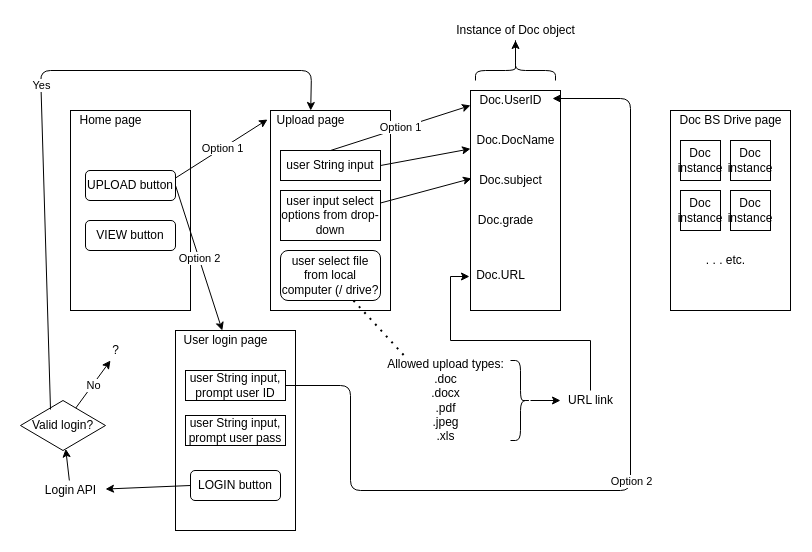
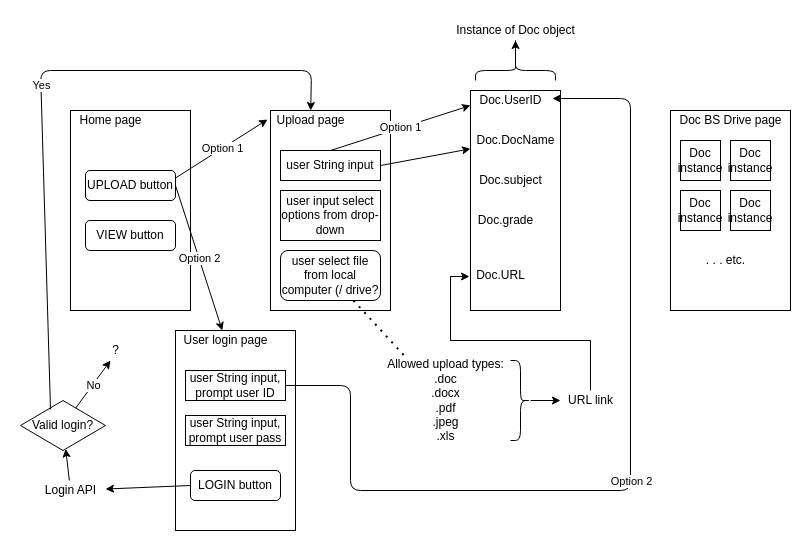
- <mxCell id="25" value="" style="endArrow=classic;html=1;exitX=1;exitY=0.25;exitDx=0;exitDy=0;entryX=0.013;entryY=0.4;entryDx=0;entryDy=0;entryPerimeter=0;" edge="1" parent="1" source="10" target="23"><mxGeometry width="50" height="50" relative="1" as="geometry"><mxPoint x="390" y="300" as="sourcePoint" /><mxPoint x="440" y="250" as="targetPoint" /></mxGeometry></mxCell>
